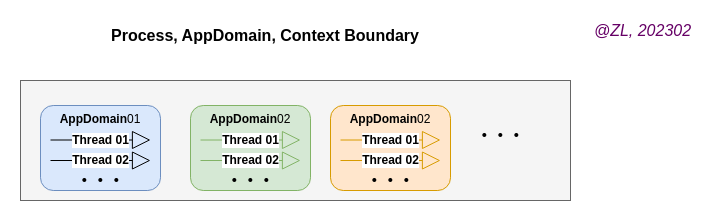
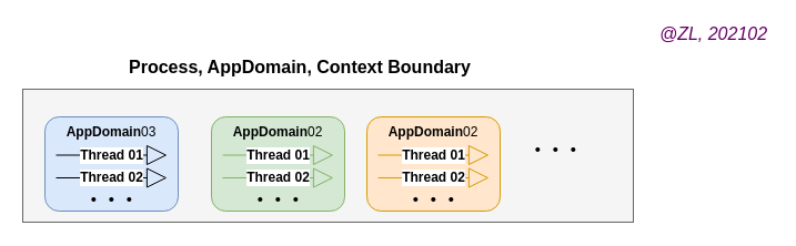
- <mxCell id="17" value="@ZL, 202302" style="text;html=1;strokeColor=none;fillColor=none;align=center;verticalAlign=middle;whiteSpace=wrap;rounded=0;fontSize=16;fontStyle=2;fontColor=#660066;" parent="1" vertex="1"><mxGeometry x="590" y="20" width="105" height="20" as="geometry" /></mxCell>
+ <mxCell id="17" value="@ZL, 202102" style="text;html=1;strokeColor=none;fillColor=none;align=center;verticalAlign=middle;whiteSpace=wrap;rounded=0;fontSize=16;fontStyle=2;fontColor=#660066;" parent="1" vertex="1"><mxGeometry x="590" y="20" width="105" height="20" as="geometry" /></mxCell>
- <mxCell id="4" value="Process, AppDomain, Context Boundary" style="text;html=1;strokeColor=none;fillColor=none;align=center;verticalAlign=middle;whiteSpace=wrap;rounded=0;fontStyle=1;fontSize=16;" parent="1" vertex="1"><mxGeometry x="55" y="15" width="420" height="40" as="geometry" /></mxCell>
+ <mxCell id="4" value="Process, AppDomain, Context Boundary" style="text;html=1;strokeColor=none;fillColor=none;align=center;verticalAlign=middle;whiteSpace=wrap;rounded=0;fontStyle=1;fontSize=16;" parent="1" vertex="1"><mxGeometry x="60" y="40" width="420" height="40" as="geometry" /></mxCell>
- <mxCell id="3" value="&lt;b&gt;AppDomain&lt;/b&gt;01" style="rounded=1;whiteSpace=wrap;html=1;fillColor=#dae8fc;strokeColor=#6c8ebf;verticalAlign=top;" parent="1" vertex="1"><mxGeometry x="40" y="105" width="120" height="85" as="geometry" /></mxCell>
+ <mxCell id="3" value="&lt;b&gt;AppDomain&lt;/b&gt;03" style="rounded=1;whiteSpace=wrap;html=1;fillColor=#dae8fc;strokeColor=#6c8ebf;verticalAlign=top;" parent="1" vertex="1"><mxGeometry x="40" y="105" width="120" height="85" as="geometry" /></mxCell>
